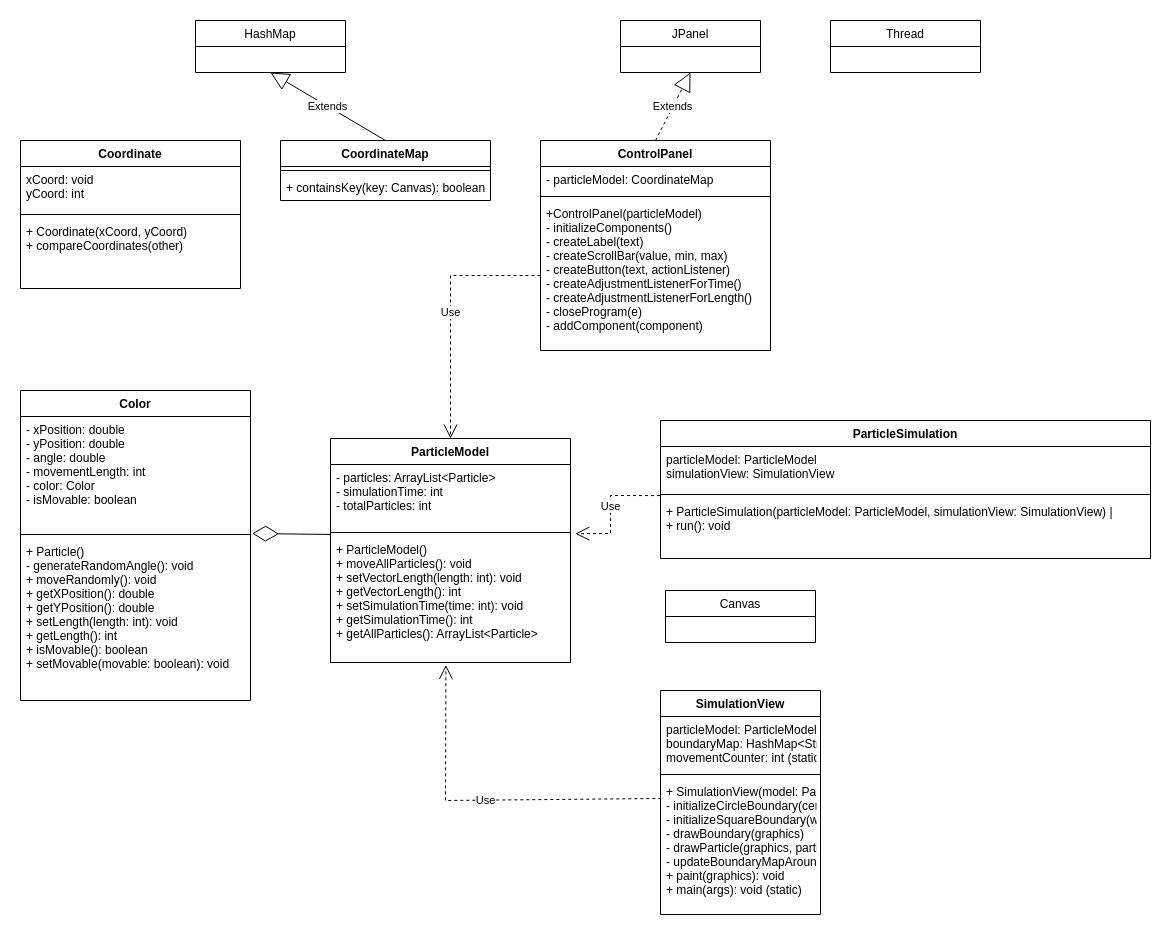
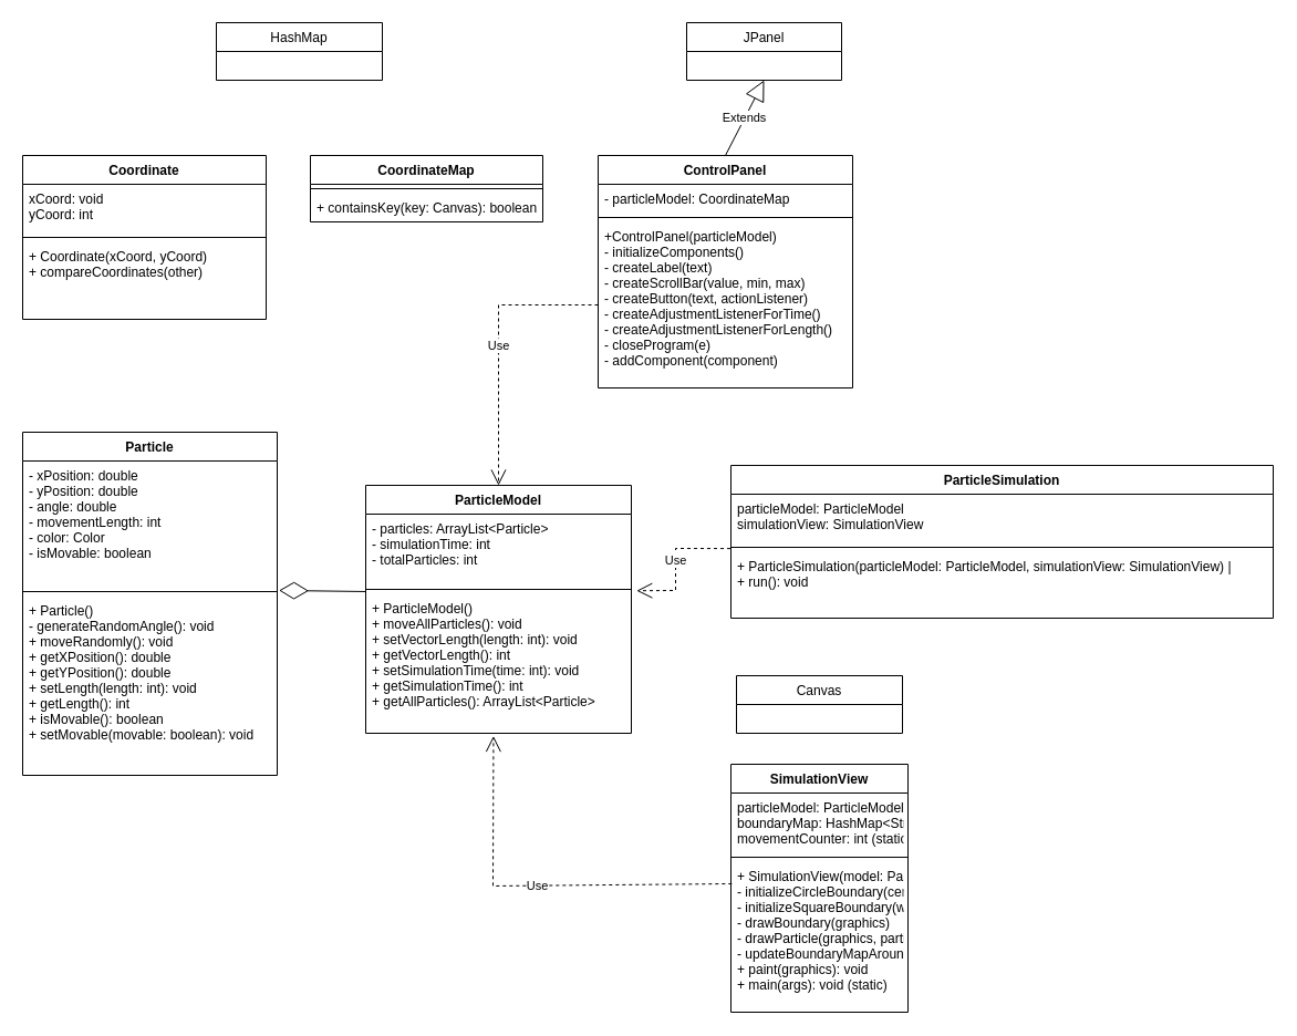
- <mxCell id="25" value="Thread" style="swimlane;fontStyle=0;childLayout=stackLayout;horizontal=1;startSize=26;fillColor=none;horizontalStack=0;resizeParent=1;resizeParentMax=0;resizeLast=0;collapsible=1;marginBottom=0;" vertex="1" parent="1"><mxGeometry x="830" y="20" width="150" height="52" as="geometry" /></mxCell>
- <mxCell id="13" value="Extends" style="endArrow=block;endSize=16;endFill=0;html=1;rounded=0;entryX=0.5;entryY=1;entryDx=0;entryDy=0;exitX=0.5;exitY=0;exitDx=0;exitDy=0;" edge="1" parent="1" source="14" target="12"><mxGeometry width="160" relative="1" as="geometry"><mxPoint x="385" y="140" as="sourcePoint" /><mxPoint x="370" y="60" as="targetPoint" /></mxGeometry></mxCell>
- <mxCell id="6" value="Extends" style="endArrow=block;endSize=16;endFill=0;html=1;rounded=0;exitX=0.5;exitY=0;exitDx=0;exitDy=0;entryX=0.5;entryY=1;entryDx=0;entryDy=0;dashed=1;" edge="1" parent="1" source="2" target="7"><mxGeometry width="160" relative="1" as="geometry"><mxPoint x="640" y="60" as="sourcePoint" /><mxPoint x="655" y="100" as="targetPoint" /></mxGeometry></mxCell>
+ <mxCell id="6" value="Extends" style="endArrow=block;endSize=16;endFill=0;html=1;rounded=0;exitX=0.5;exitY=0;exitDx=0;exitDy=0;entryX=0.5;entryY=1;entryDx=0;entryDy=0;" edge="1" parent="1" source="2" target="7"><mxGeometry width="160" relative="1" as="geometry"><mxPoint x="640" y="60" as="sourcePoint" /><mxPoint x="655" y="100" as="targetPoint" /></mxGeometry></mxCell>
- <mxCell id="17" value="Color" style="swimlane;fontStyle=1;align=center;verticalAlign=top;childLayout=stackLayout;horizontal=1;startSize=26;horizontalStack=0;resizeParent=1;resizeParentMax=0;resizeLast=0;collapsible=1;marginBottom=0;" vertex="1" parent="1"><mxGeometry x="20" y="390" width="230" height="310" as="geometry" /></mxCell>
+ <mxCell id="17" value="Particle" style="swimlane;fontStyle=1;align=center;verticalAlign=top;childLayout=stackLayout;horizontal=1;startSize=26;horizontalStack=0;resizeParent=1;resizeParentMax=0;resizeLast=0;collapsible=1;marginBottom=0;" vertex="1" parent="1"><mxGeometry x="20" y="390" width="230" height="310" as="geometry" /></mxCell>
- <mxCell id="30" value="Canvas" style="swimlane;fontStyle=0;childLayout=stackLayout;horizontal=1;startSize=26;fillColor=none;horizontalStack=0;resizeParent=1;resizeParentMax=0;resizeLast=0;collapsible=1;marginBottom=0;" vertex="1" parent="1"><mxGeometry x="665" y="590" width="150" height="52" as="geometry" /></mxCell>
+ <mxCell id="30" value="Canvas" style="swimlane;fontStyle=0;childLayout=stackLayout;horizontal=1;startSize=26;fillColor=none;horizontalStack=0;resizeParent=1;resizeParentMax=0;resizeLast=0;collapsible=1;marginBottom=0;" vertex="1" parent="1"><mxGeometry x="665" y="610" width="150" height="52" as="geometry" /></mxCell>
